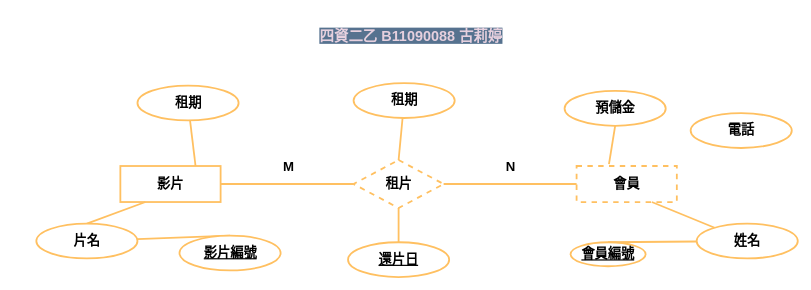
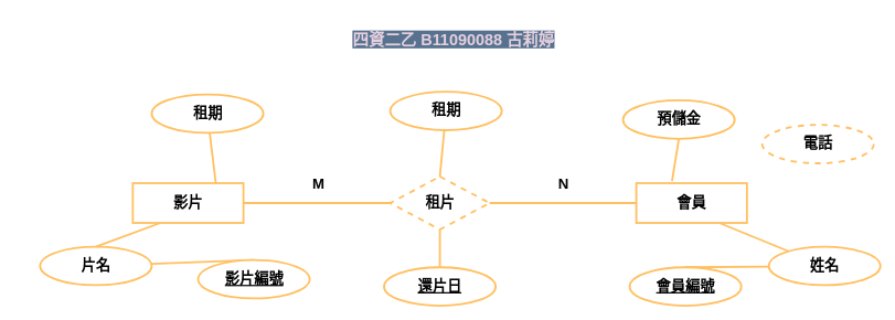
- <mxCell id="8" value="&lt;font style=&quot;font-size: 22px;&quot;&gt;&lt;b&gt;電話&lt;/b&gt;&lt;/font&gt;" style="ellipse;whiteSpace=wrap;html=1;strokeWidth=3;strokeColor=#FFC061;" parent="2" vertex="1"><mxGeometry x="1130" y="50" width="168.5" height="58" as="geometry" /></mxCell>
+ <mxCell id="8" value="&lt;font style=&quot;font-size: 22px;&quot;&gt;&lt;b&gt;電話&lt;/b&gt;&lt;/font&gt;" style="ellipse;whiteSpace=wrap;html=1;strokeWidth=3;strokeColor=#FFC061;dashed=1;" parent="2" vertex="1"><mxGeometry x="1130" y="50" width="168.5" height="58" as="geometry" /></mxCell>
- <mxCell id="3" value="&lt;font size=&quot;1&quot; style=&quot;&quot;&gt;&lt;b style=&quot;font-size: 22px;&quot;&gt;會員&lt;/b&gt;&lt;/font&gt;" style="rounded=0;whiteSpace=wrap;html=1;strokeWidth=3;fillColor=none;strokeColor=#FFC061;dashed=1;" parent="2" vertex="1"><mxGeometry x="940" y="138" width="167" height="60" as="geometry" /></mxCell>
+ <mxCell id="3" value="&lt;font size=&quot;1&quot; style=&quot;&quot;&gt;&lt;b style=&quot;font-size: 22px;&quot;&gt;會員&lt;/b&gt;&lt;/font&gt;" style="rounded=0;whiteSpace=wrap;html=1;strokeWidth=3;fillColor=none;strokeColor=#FFC061;" parent="2" vertex="1"><mxGeometry x="940" y="138" width="167" height="60" as="geometry" /></mxCell>
- <mxCell id="5" value="&lt;font style=&quot;font-size: 22px;&quot;&gt;&lt;b&gt;&lt;u&gt;會員編號&lt;/u&gt;&lt;/b&gt;&lt;/font&gt;" style="ellipse;whiteSpace=wrap;html=1;strokeWidth=3;strokeColor=#FFC061;" parent="2" vertex="1"><mxGeometry x="930" y="265" width="125" height="40" as="geometry" /></mxCell>
+ <mxCell id="5" value="&lt;font style=&quot;font-size: 22px;&quot;&gt;&lt;b&gt;&lt;u&gt;會員編號&lt;/u&gt;&lt;/b&gt;&lt;/font&gt;" style="ellipse;whiteSpace=wrap;html=1;strokeWidth=3;strokeColor=#FFC061;" parent="2" vertex="1"><mxGeometry x="930" y="265" width="168.5" height="58" as="geometry" /></mxCell>
